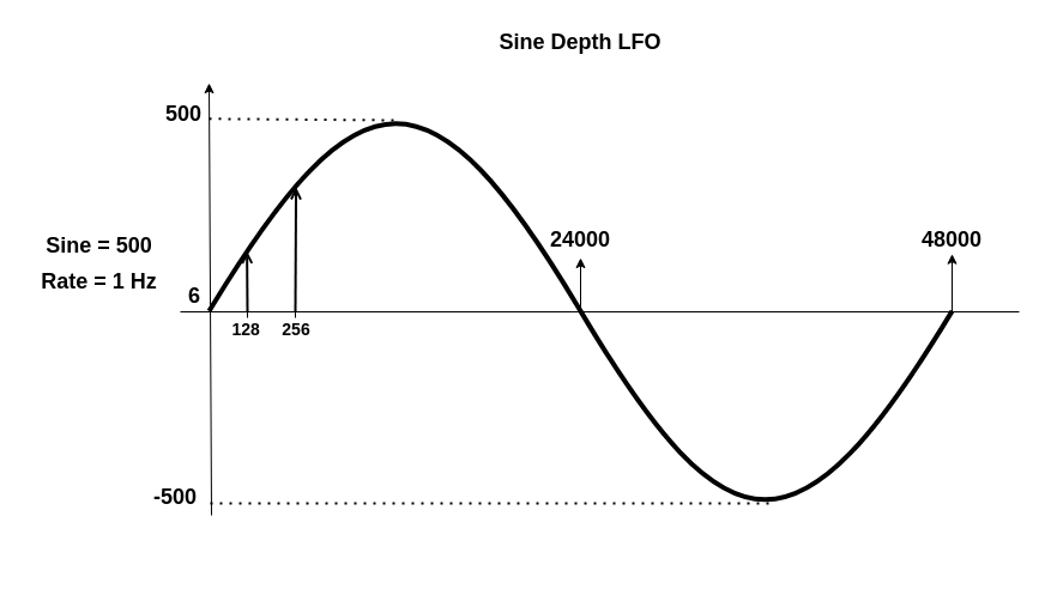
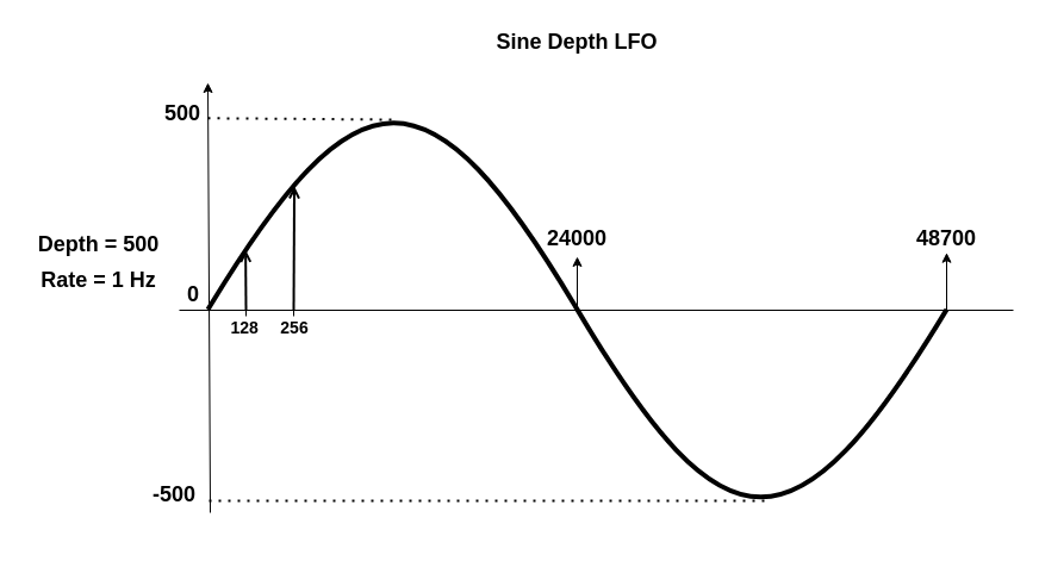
- <mxCell id="15" value="48000" style="text;html=1;strokeColor=none;fillColor=none;align=center;verticalAlign=middle;whiteSpace=wrap;rounded=0;fontStyle=1;fontSize=18;" vertex="1" parent="1"><mxGeometry x="749" y="185" width="90" height="30" as="geometry" /></mxCell>
+ <mxCell id="15" value="48700" style="text;html=1;strokeColor=none;fillColor=none;align=center;verticalAlign=middle;whiteSpace=wrap;rounded=0;fontStyle=1;fontSize=18;" vertex="1" parent="1"><mxGeometry x="749" y="185" width="90" height="30" as="geometry" /></mxCell>
- <mxCell id="9" value="&lt;b style=&quot;font-size: 18px;&quot;&gt;Sine = 500&amp;nbsp;&lt;/b&gt;" style="text;html=1;strokeColor=none;fillColor=none;align=center;verticalAlign=middle;whiteSpace=wrap;rounded=0;fontSize=18;" vertex="1" parent="1"><mxGeometry x="20" y="190" width="130" height="30" as="geometry" /></mxCell>
+ <mxCell id="9" value="&lt;b style=&quot;font-size: 18px;&quot;&gt;Depth = 500&amp;nbsp;&lt;/b&gt;" style="text;html=1;strokeColor=none;fillColor=none;align=center;verticalAlign=middle;whiteSpace=wrap;rounded=0;fontSize=18;" vertex="1" parent="1"><mxGeometry x="20" y="190" width="130" height="30" as="geometry" /></mxCell>
- <mxCell id="16" value="6" style="text;html=1;strokeColor=none;fillColor=none;align=center;verticalAlign=middle;whiteSpace=wrap;rounded=0;fontStyle=1;fontSize=18;" vertex="1" parent="1"><mxGeometry x="132" y="232" width="60" height="30" as="geometry" /></mxCell>
+ <mxCell id="16" value="0" style="text;html=1;strokeColor=none;fillColor=none;align=center;verticalAlign=middle;whiteSpace=wrap;rounded=0;fontStyle=1;fontSize=18;" vertex="1" parent="1"><mxGeometry x="132" y="232" width="60" height="30" as="geometry" /></mxCell>
